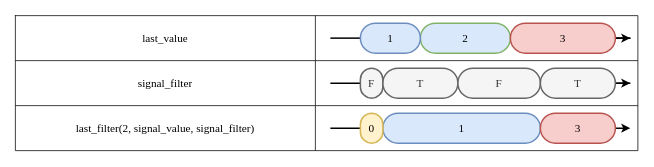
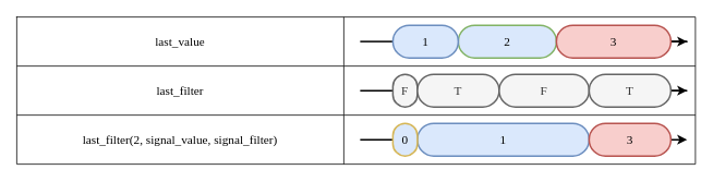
- <mxCell id="7" value="signal_filter" style="shape=partialRectangle;html=1;whiteSpace=wrap;connectable=0;strokeColor=inherit;overflow=hidden;fillColor=none;top=0;left=0;bottom=0;right=0;pointerEvents=1;fontSize=15;fontFamily=Lucida Console;align=center;strokeWidth=2;" parent="6" vertex="1"><mxGeometry width="400" height="60" as="geometry"><mxRectangle width="400" height="60" as="alternateBounds" /></mxGeometry></mxCell>
+ <mxCell id="7" value="last_filter" style="shape=partialRectangle;html=1;whiteSpace=wrap;connectable=0;strokeColor=inherit;overflow=hidden;fillColor=none;top=0;left=0;bottom=0;right=0;pointerEvents=1;fontSize=15;fontFamily=Lucida Console;align=center;strokeWidth=2;" parent="6" vertex="1"><mxGeometry width="400" height="60" as="geometry"><mxRectangle width="400" height="60" as="alternateBounds" /></mxGeometry></mxCell>
- <mxCell id="19" value="0" style="rounded=1;whiteSpace=wrap;html=1;fillColor=#fff2cc;strokeColor=#d6b656;strokeWidth=2;arcSize=50;fontFamily=Lucida Console;fontSize=15;" vertex="1" parent="12"><mxGeometry x="40" width="30" height="40" as="geometry" /></mxCell>
+ <mxCell id="19" value="0" style="rounded=1;whiteSpace=wrap;html=1;fillColor=#dae8fc;strokeColor=#d6b656;strokeWidth=2;arcSize=50;fontFamily=Lucida Console;fontSize=15;" vertex="1" parent="12"><mxGeometry x="40" width="30" height="40" as="geometry" /></mxCell>
